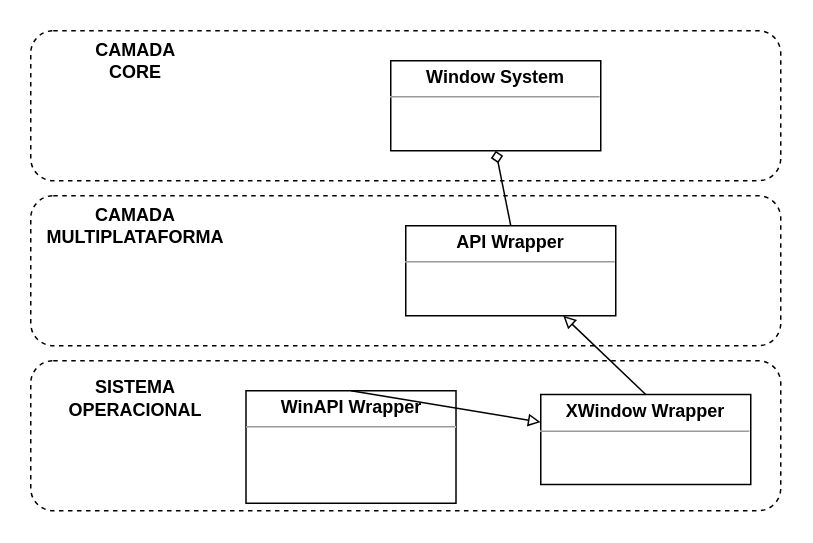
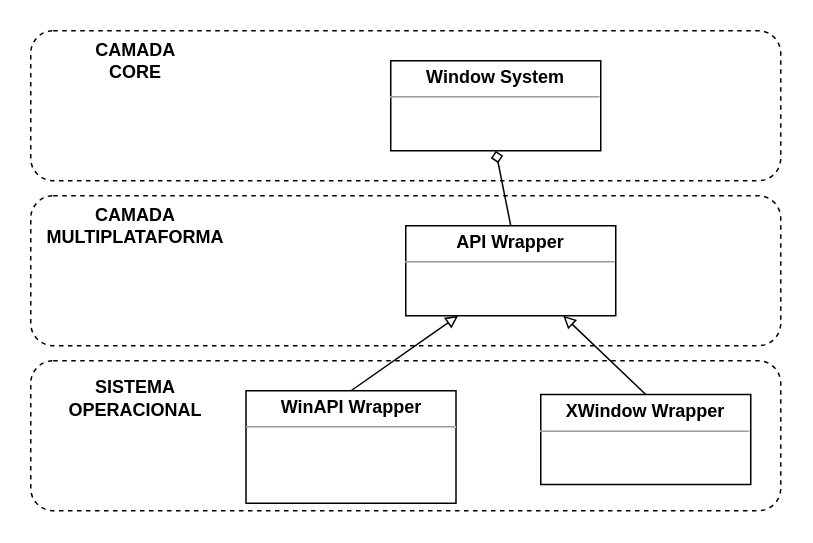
- <mxCell id="9" value="" style="endArrow=block;html=1;exitX=0.5;exitY=0;exitDx=0;exitDy=0;endFill=0;" edge="1" parent="1" source="7" target="8"><mxGeometry width="50" height="50" relative="1" as="geometry"><mxPoint x="270" y="230" as="sourcePoint" /><mxPoint x="320" y="180" as="targetPoint" /></mxGeometry></mxCell>
+ <mxCell id="9" value="" style="endArrow=block;html=1;exitX=0.5;exitY=0;exitDx=0;exitDy=0;entryX=0.25;entryY=1;entryDx=0;entryDy=0;endFill=0;" edge="1" parent="1" source="7" target="6"><mxGeometry width="50" height="50" relative="1" as="geometry"><mxPoint x="270" y="230" as="sourcePoint" /><mxPoint x="320" y="180" as="targetPoint" /></mxGeometry></mxCell>
